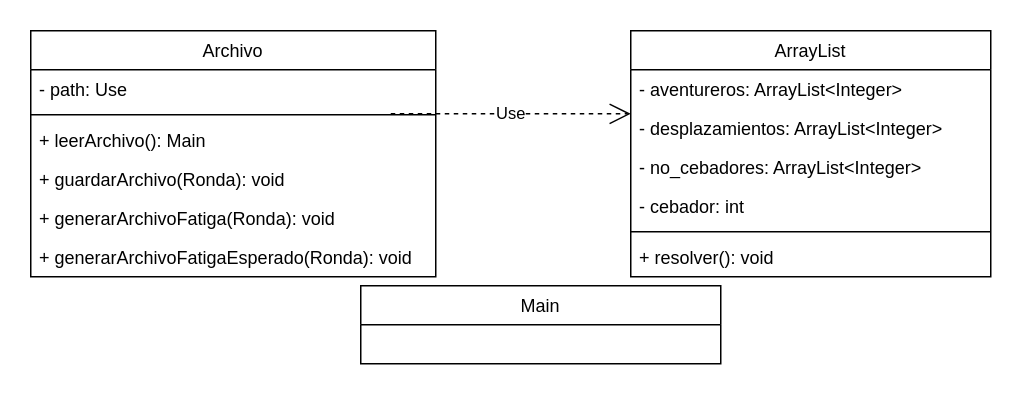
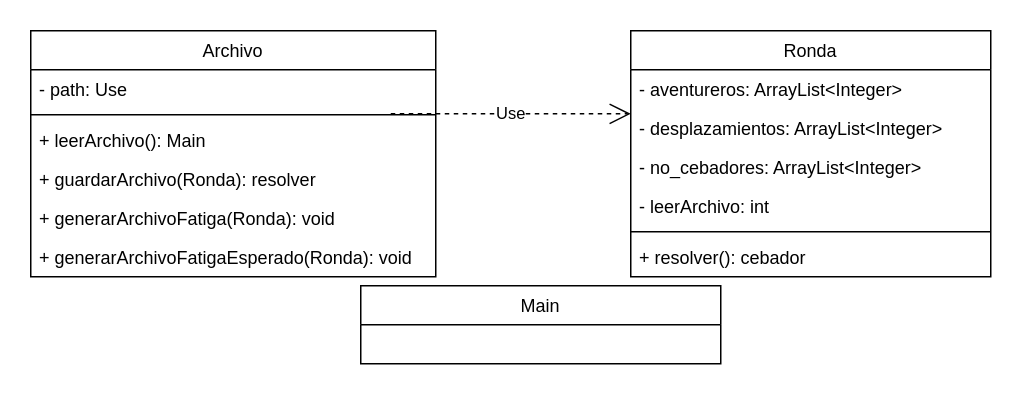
- <mxCell id="9" value="ArrayList" style="swimlane;fontStyle=0;childLayout=stackLayout;horizontal=1;startSize=26;fillColor=none;horizontalStack=0;resizeParent=1;resizeParentMax=0;resizeLast=0;collapsible=1;marginBottom=0;" parent="1" vertex="1"><mxGeometry x="420" y="20" width="240" height="164" as="geometry" /></mxCell>
+ <mxCell id="9" value="Ronda" style="swimlane;fontStyle=0;childLayout=stackLayout;horizontal=1;startSize=26;fillColor=none;horizontalStack=0;resizeParent=1;resizeParentMax=0;resizeLast=0;collapsible=1;marginBottom=0;" parent="1" vertex="1"><mxGeometry x="420" y="20" width="240" height="164" as="geometry" /></mxCell>
- <mxCell id="6" value="+ guardarArchivo(Ronda): void" style="text;strokeColor=none;fillColor=none;align=left;verticalAlign=top;spacingLeft=4;spacingRight=4;overflow=hidden;rotatable=0;points=[[0,0.5],[1,0.5]];portConstraint=eastwest;" parent="2" vertex="1"><mxGeometry y="86" width="270" height="26" as="geometry" /></mxCell>
+ <mxCell id="6" value="+ guardarArchivo(Ronda): resolver" style="text;strokeColor=none;fillColor=none;align=left;verticalAlign=top;spacingLeft=4;spacingRight=4;overflow=hidden;rotatable=0;points=[[0,0.5],[1,0.5]];portConstraint=eastwest;" parent="2" vertex="1"><mxGeometry y="86" width="270" height="26" as="geometry" /></mxCell>
- <mxCell id="13" value="- cebador: int" style="text;strokeColor=none;fillColor=none;align=left;verticalAlign=top;spacingLeft=4;spacingRight=4;overflow=hidden;rotatable=0;points=[[0,0.5],[1,0.5]];portConstraint=eastwest;" parent="9" vertex="1"><mxGeometry y="104" width="240" height="26" as="geometry" /></mxCell>
+ <mxCell id="13" value="- leerArchivo: int" style="text;strokeColor=none;fillColor=none;align=left;verticalAlign=top;spacingLeft=4;spacingRight=4;overflow=hidden;rotatable=0;points=[[0,0.5],[1,0.5]];portConstraint=eastwest;" parent="9" vertex="1"><mxGeometry y="104" width="240" height="26" as="geometry" /></mxCell>
- <mxCell id="15" value="+ resolver(): void" style="text;strokeColor=none;fillColor=none;align=left;verticalAlign=top;spacingLeft=4;spacingRight=4;overflow=hidden;rotatable=0;points=[[0,0.5],[1,0.5]];portConstraint=eastwest;" parent="9" vertex="1"><mxGeometry y="138" width="240" height="26" as="geometry" /></mxCell>
+ <mxCell id="15" value="+ resolver(): cebador" style="text;strokeColor=none;fillColor=none;align=left;verticalAlign=top;spacingLeft=4;spacingRight=4;overflow=hidden;rotatable=0;points=[[0,0.5],[1,0.5]];portConstraint=eastwest;" parent="9" vertex="1"><mxGeometry y="138" width="240" height="26" as="geometry" /></mxCell>
